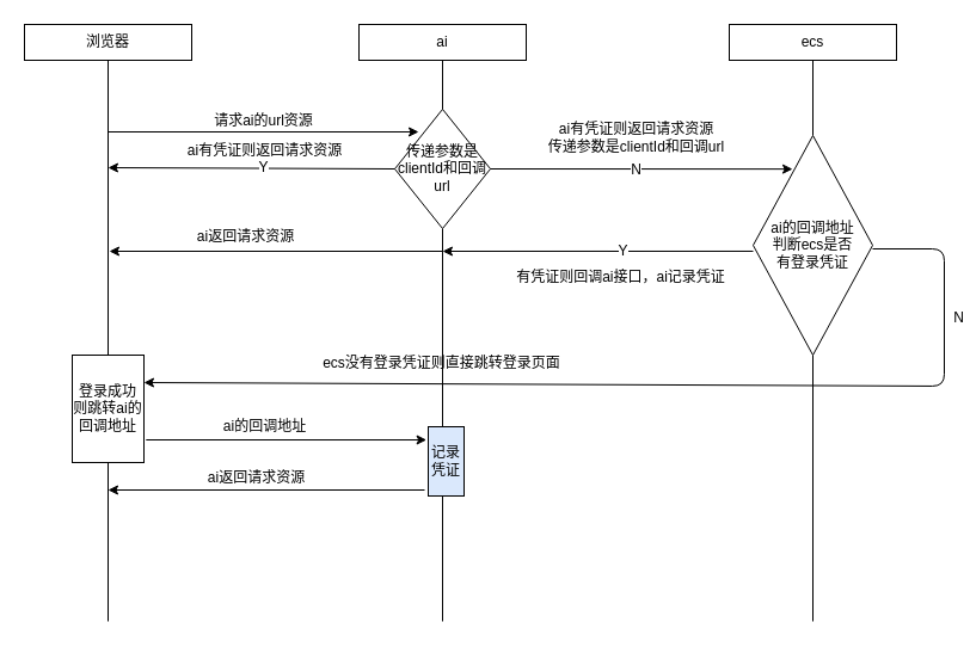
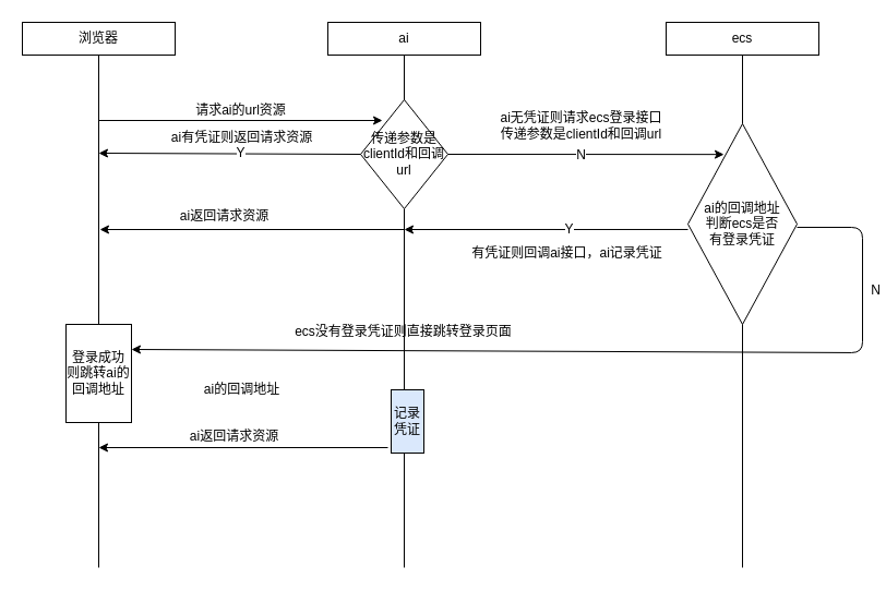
- <mxCell id="17" value="ai有凭证则返回请求资源&lt;br&gt;传递参数是clientId和回调url" style="text;html=1;align=center;verticalAlign=middle;resizable=0;points=[];;autosize=1;" vertex="1" parent="1"><mxGeometry x="452" y="100" width="160" height="30" as="geometry" /></mxCell>
+ <mxCell id="17" value="ai无凭证则请求ecs登录接口&lt;br&gt;传递参数是clientId和回调url" style="text;html=1;align=center;verticalAlign=middle;resizable=0;points=[];;autosize=1;" vertex="1" parent="1"><mxGeometry x="452" y="100" width="160" height="30" as="geometry" /></mxCell>
- <mxCell id="32" value="" style="endArrow=classic;html=1;entryX=0.19;entryY=1.047;entryDx=0;entryDy=0;exitX=0.789;exitY=-0.03;exitDx=0;exitDy=0;entryPerimeter=0;exitPerimeter=0;" edge="1" parent="1" source="27" target="29"><mxGeometry width="50" height="50" relative="1" as="geometry"><mxPoint x="365" y="420" as="sourcePoint" /><mxPoint x="100" y="420" as="targetPoint" /><Array as="points" /></mxGeometry></mxCell>
